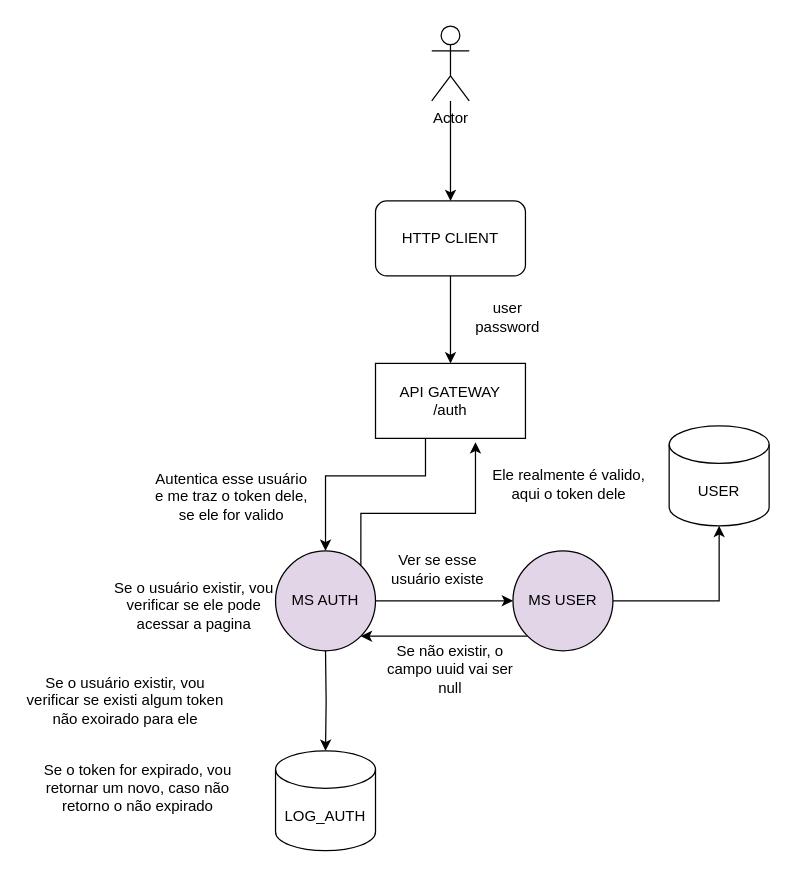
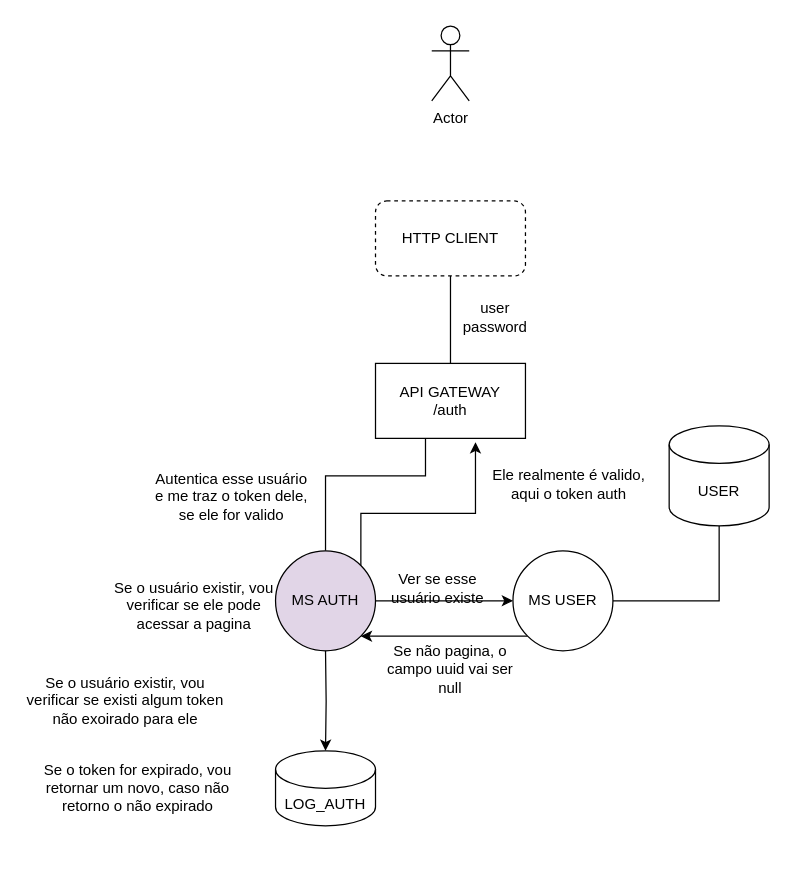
- <mxCell id="14" style="edgeStyle=orthogonalEdgeStyle;rounded=0;orthogonalLoop=1;jettySize=auto;html=1;entryX=0.5;entryY=0;entryDx=0;entryDy=0;" edge="1" parent="1" source="15" target="3"><mxGeometry relative="1" as="geometry" /></mxCell>
- <mxCell id="3" value="HTTP CLIENT" style="rounded=1;whiteSpace=wrap;html=1;" vertex="1" parent="1"><mxGeometry x="300" y="160" width="120" height="60" as="geometry" /></mxCell>
+ <mxCell id="3" value="HTTP CLIENT" style="rounded=1;whiteSpace=wrap;html=1;dashed=1;" vertex="1" parent="1"><mxGeometry x="300" y="160" width="120" height="60" as="geometry" /></mxCell>
- <mxCell id="24" value="user&lt;br&gt;password" style="text;html=1;strokeColor=none;fillColor=none;align=center;verticalAlign=middle;whiteSpace=wrap;rounded=0;" vertex="1" parent="1"><mxGeometry x="371" y="233" width="70" height="40" as="geometry" /></mxCell>
+ <mxCell id="24" value="user&lt;br&gt;password" style="text;html=1;strokeColor=none;fillColor=none;align=center;verticalAlign=middle;whiteSpace=wrap;rounded=0;" vertex="1" parent="1"><mxGeometry x="361" y="233" width="70" height="40" as="geometry" /></mxCell>
- <mxCell id="2" style="edgeStyle=orthogonalEdgeStyle;rounded=0;orthogonalLoop=1;jettySize=auto;html=1;entryX=0.5;entryY=0;entryDx=0;entryDy=0;" edge="1" parent="1" source="3" target="5"><mxGeometry relative="1" as="geometry" /></mxCell>
+ <mxCell id="2" style="edgeStyle=orthogonalEdgeStyle;rounded=0;orthogonalLoop=1;jettySize=auto;html=1;entryX=0.5;entryY=0;entryDx=0;entryDy=0;endArrow=none;" edge="1" parent="1" source="3" target="5"><mxGeometry relative="1" as="geometry" /></mxCell>
- <mxCell id="21" value="Ele realmente é valido, aqui o token dele" style="text;html=1;strokeColor=none;fillColor=none;align=center;verticalAlign=middle;whiteSpace=wrap;rounded=0;" vertex="1" parent="1"><mxGeometry x="390" y="360" width="130" height="53" as="geometry" /></mxCell>
+ <mxCell id="21" value="Ele realmente é valido, aqui o token auth" style="text;html=1;strokeColor=none;fillColor=none;align=center;verticalAlign=middle;whiteSpace=wrap;rounded=0;" vertex="1" parent="1"><mxGeometry x="390" y="360" width="130" height="53" as="geometry" /></mxCell>
- <mxCell id="9" style="edgeStyle=orthogonalEdgeStyle;rounded=0;orthogonalLoop=1;jettySize=auto;html=1;exitX=1;exitY=0.5;exitDx=0;exitDy=0;" edge="1" parent="1" source="11" target="12"><mxGeometry relative="1" as="geometry" /></mxCell>
+ <mxCell id="9" style="edgeStyle=orthogonalEdgeStyle;rounded=0;orthogonalLoop=1;jettySize=auto;html=1;exitX=1;exitY=0.5;exitDx=0;exitDy=0;endArrow=none;" edge="1" parent="1" source="11" target="12"><mxGeometry relative="1" as="geometry" /></mxCell>
- <mxCell id="4" style="edgeStyle=orthogonalEdgeStyle;rounded=0;orthogonalLoop=1;jettySize=auto;html=1;entryX=0.5;entryY=0;entryDx=0;entryDy=0;" edge="1" parent="1" source="5" target="8"><mxGeometry relative="1" as="geometry"><mxPoint x="260" y="430" as="targetPoint" /><Array as="points"><mxPoint x="340" y="380" /><mxPoint x="260" y="380" /></Array></mxGeometry></mxCell>
+ <mxCell id="4" style="edgeStyle=orthogonalEdgeStyle;rounded=0;orthogonalLoop=1;jettySize=auto;html=1;entryX=0.5;entryY=0;entryDx=0;entryDy=0;endArrow=none;" edge="1" parent="1" source="5" target="8"><mxGeometry relative="1" as="geometry"><mxPoint x="260" y="430" as="targetPoint" /><Array as="points"><mxPoint x="340" y="380" /><mxPoint x="260" y="380" /></Array></mxGeometry></mxCell>
- <mxCell id="17" value="Ver se esse usuário existe" style="text;html=1;strokeColor=none;fillColor=none;align=center;verticalAlign=middle;whiteSpace=wrap;rounded=0;" vertex="1" parent="1"><mxGeometry x="310" y="440" width="80" height="30" as="geometry" /></mxCell>
+ <mxCell id="17" value="Ver se esse usuário existe" style="text;html=1;strokeColor=none;fillColor=none;align=center;verticalAlign=middle;whiteSpace=wrap;rounded=0;" vertex="1" parent="1"><mxGeometry x="310" y="455" width="80" height="30" as="geometry" /></mxCell>
- <mxCell id="11" value="MS USER" style="ellipse;whiteSpace=wrap;html=1;aspect=fixed;fillColor=#e1d5e7;" vertex="1" parent="1"><mxGeometry x="410" y="440" width="80" height="80" as="geometry" /></mxCell>
+ <mxCell id="11" value="MS USER" style="ellipse;whiteSpace=wrap;html=1;aspect=fixed;" vertex="1" parent="1"><mxGeometry x="410" y="440" width="80" height="80" as="geometry" /></mxCell>
- <mxCell id="19" value="Se não existir, o campo uuid vai ser null" style="text;html=1;strokeColor=none;fillColor=none;align=center;verticalAlign=middle;whiteSpace=wrap;rounded=0;" vertex="1" parent="1"><mxGeometry x="300" y="510" width="120" height="50" as="geometry" /></mxCell>
+ <mxCell id="19" value="Se não pagina, o campo uuid vai ser null" style="text;html=1;strokeColor=none;fillColor=none;align=center;verticalAlign=middle;whiteSpace=wrap;rounded=0;" vertex="1" parent="1"><mxGeometry x="300" y="510" width="120" height="50" as="geometry" /></mxCell>
- <mxCell id="13" value="LOG_AUTH" style="shape=cylinder3;whiteSpace=wrap;html=1;boundedLbl=1;backgroundOutline=1;size=15;" vertex="1" parent="1"><mxGeometry x="220" y="600" width="80" height="80" as="geometry" /></mxCell>
+ <mxCell id="13" value="LOG_AUTH" style="shape=cylinder3;whiteSpace=wrap;html=1;boundedLbl=1;backgroundOutline=1;size=15;" vertex="1" parent="1"><mxGeometry x="220" y="600" width="80" height="60" as="geometry" /></mxCell>
